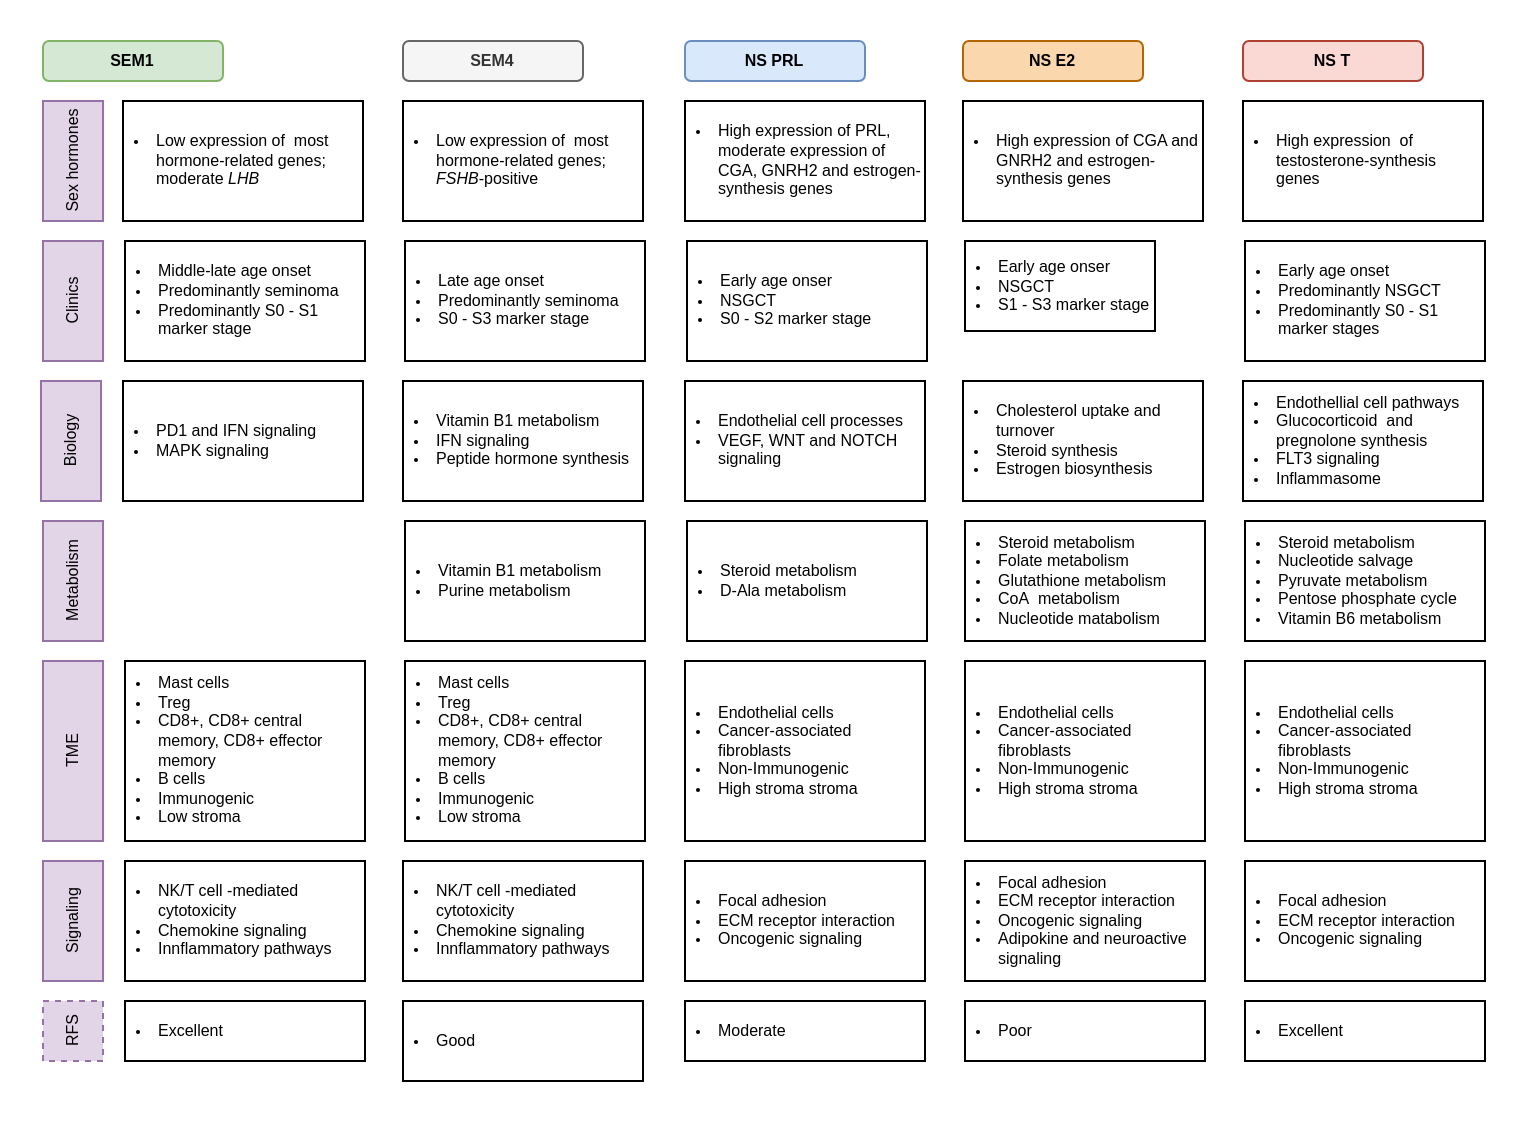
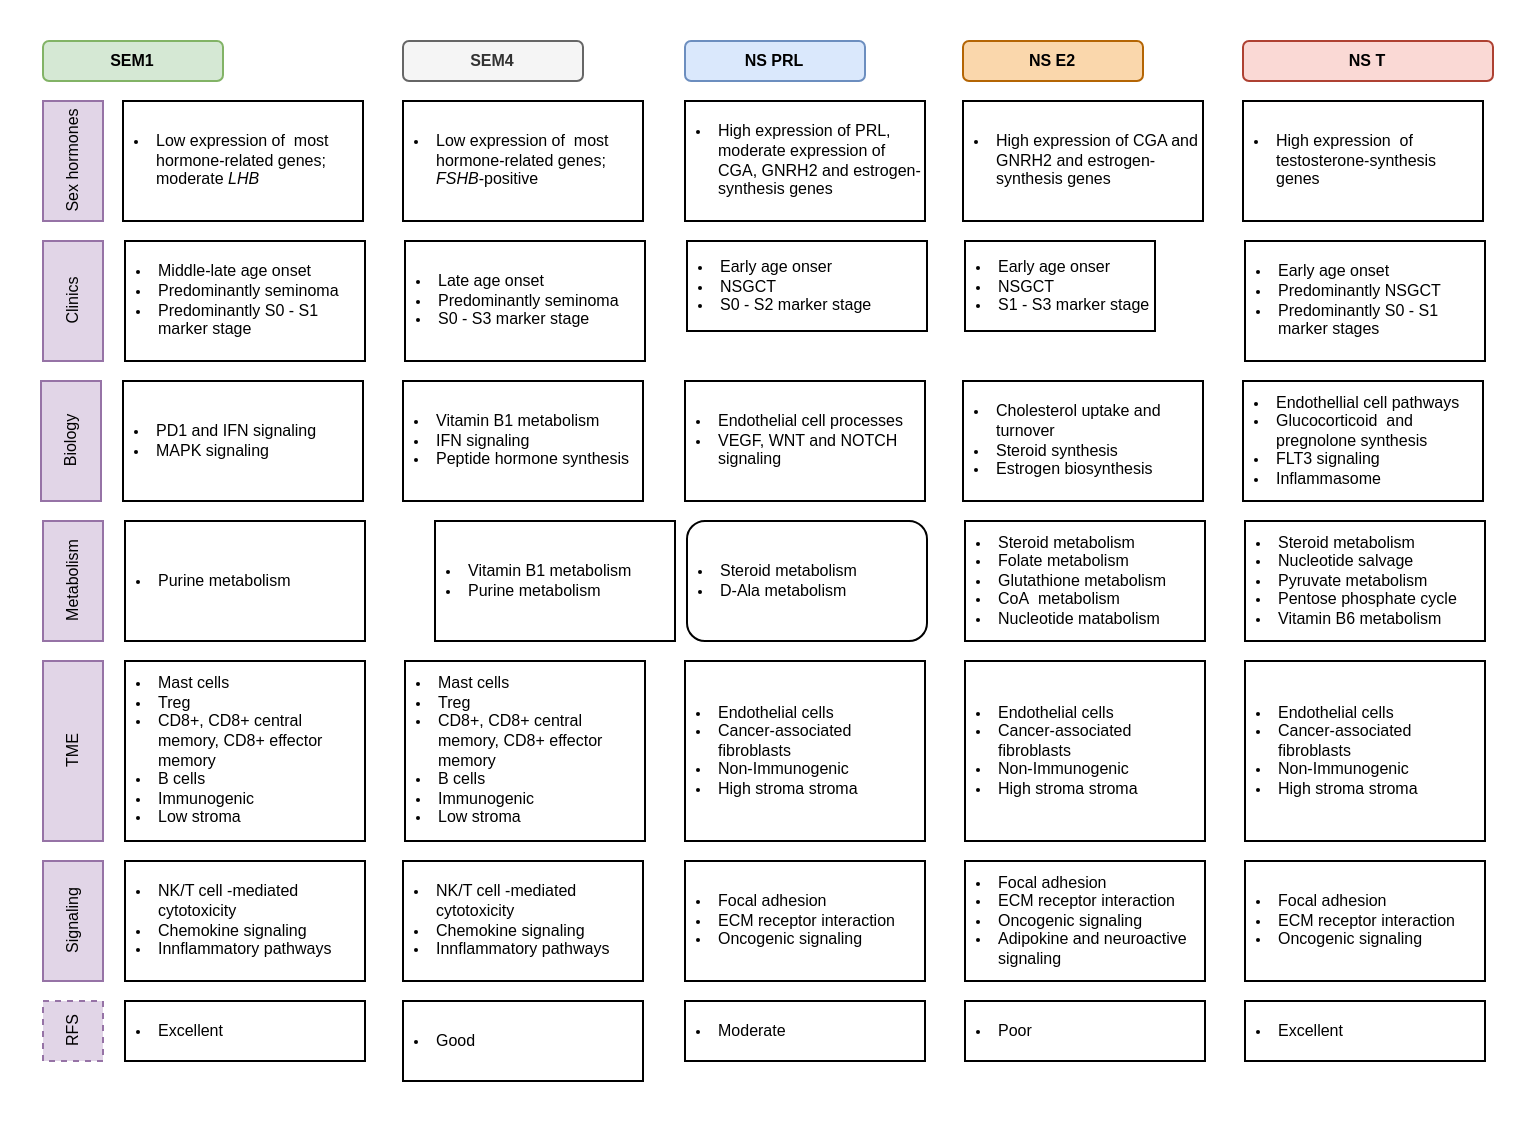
- <mxCell id="6" value="NS T" style="rounded=1;whiteSpace=wrap;html=1;fillColor=#fad9d5;strokeColor=#ae4132;fontSize=8;fontStyle=1" parent="1" vertex="1"><mxGeometry x="621" y="20" width="90" height="20" as="geometry" /></mxCell>
+ <mxCell id="6" value="NS T" style="rounded=1;whiteSpace=wrap;html=1;fillColor=#fad9d5;strokeColor=#ae4132;fontSize=8;fontStyle=1" parent="1" vertex="1"><mxGeometry x="621" y="20" width="125" height="20" as="geometry" /></mxCell>
- <mxCell id="24" value="&lt;ul style=&quot;font-size: 8px;&quot;&gt;&lt;li&gt;Early age onser&lt;/li&gt;&lt;li&gt;NSGCT&lt;/li&gt;&lt;li&gt;S0 - S2 marker stage&lt;/li&gt;&lt;/ul&gt;" style="rounded=0;whiteSpace=wrap;html=1;align=left;spacingLeft=-25;" parent="1" vertex="1"><mxGeometry x="343" y="120" width="120" height="60" as="geometry" /></mxCell>
+ <mxCell id="24" value="&lt;ul style=&quot;font-size: 8px;&quot;&gt;&lt;li&gt;Early age onser&lt;/li&gt;&lt;li&gt;NSGCT&lt;/li&gt;&lt;li&gt;S0 - S2 marker stage&lt;/li&gt;&lt;/ul&gt;" style="rounded=0;whiteSpace=wrap;html=1;align=left;spacingLeft=-25;" parent="1" vertex="1"><mxGeometry x="343" y="120" width="120" height="45" as="geometry" /></mxCell>
+ <mxCell id="35" value="&lt;ul style=&quot;font-size: 8px;&quot;&gt;&lt;li&gt;Purine metabolism&lt;/li&gt;&lt;/ul&gt;" style="rounded=0;whiteSpace=wrap;html=1;align=left;spacingLeft=-25;fontStyle=0" parent="1" vertex="1"><mxGeometry x="62" y="260" width="120" height="60" as="geometry" /></mxCell>
- <mxCell id="36" value="&lt;ul style=&quot;font-size: 8px;&quot;&gt;&lt;li&gt;Vitamin B1 metabolism&lt;/li&gt;&lt;li&gt;Purine metabolism&lt;/li&gt;&lt;/ul&gt;" style="rounded=0;whiteSpace=wrap;html=1;align=left;spacingLeft=-25;fontStyle=0" parent="1" vertex="1"><mxGeometry x="202" y="260" width="120" height="60" as="geometry" /></mxCell>
+ <mxCell id="36" value="&lt;ul style=&quot;font-size: 8px;&quot;&gt;&lt;li&gt;Vitamin B1 metabolism&lt;/li&gt;&lt;li&gt;Purine metabolism&lt;/li&gt;&lt;/ul&gt;" style="rounded=0;whiteSpace=wrap;html=1;align=left;spacingLeft=-25;fontStyle=0" parent="1" vertex="1"><mxGeometry x="217" y="260" width="120" height="60" as="geometry" /></mxCell>
- <mxCell id="37" value="&lt;ul style=&quot;font-size: 8px;&quot;&gt;&lt;li&gt;Steroid metabolism&lt;/li&gt;&lt;li&gt;D-Ala metabolism&lt;/li&gt;&lt;/ul&gt;" style="rounded=0;whiteSpace=wrap;html=1;align=left;spacingLeft=-25;fontStyle=0" parent="1" vertex="1"><mxGeometry x="343" y="260" width="120" height="60" as="geometry" /></mxCell>
+ <mxCell id="37" value="&lt;ul style=&quot;font-size: 8px;&quot;&gt;&lt;li&gt;Steroid metabolism&lt;/li&gt;&lt;li&gt;D-Ala metabolism&lt;/li&gt;&lt;/ul&gt;" style="whiteSpace=wrap;html=1;align=left;spacingLeft=-25;fontStyle=0;rounded=1;" parent="1" vertex="1"><mxGeometry x="343" y="260" width="120" height="60" as="geometry" /></mxCell>
